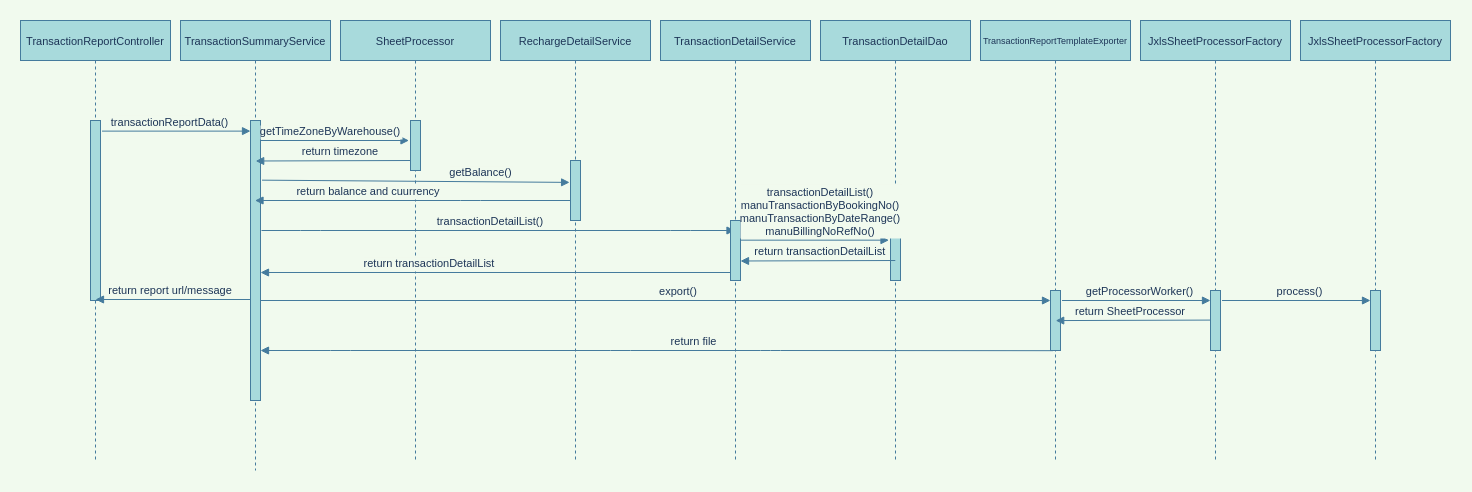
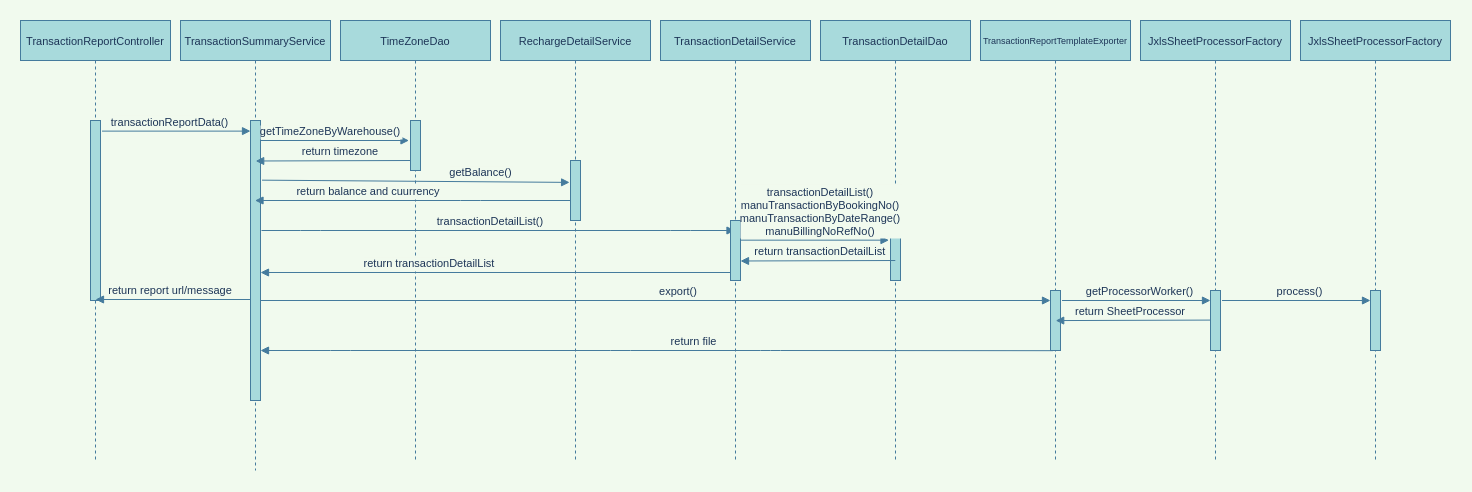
- <mxCell id="5" value="SheetProcessor" style="shape=umlLifeline;perimeter=lifelinePerimeter;container=1;collapsible=0;recursiveResize=0;rounded=0;shadow=0;strokeWidth=1;fillColor=#A8DADC;strokeColor=#457B9D;fontColor=#1D3557;fontSize=11;" parent="1" vertex="1"><mxGeometry x="340" y="20" width="150" height="440" as="geometry" /></mxCell>
+ <mxCell id="5" value="TimeZoneDao" style="shape=umlLifeline;perimeter=lifelinePerimeter;container=1;collapsible=0;recursiveResize=0;rounded=0;shadow=0;strokeWidth=1;fillColor=#A8DADC;strokeColor=#457B9D;fontColor=#1D3557;fontSize=11;" parent="1" vertex="1"><mxGeometry x="340" y="20" width="150" height="440" as="geometry" /></mxCell>
